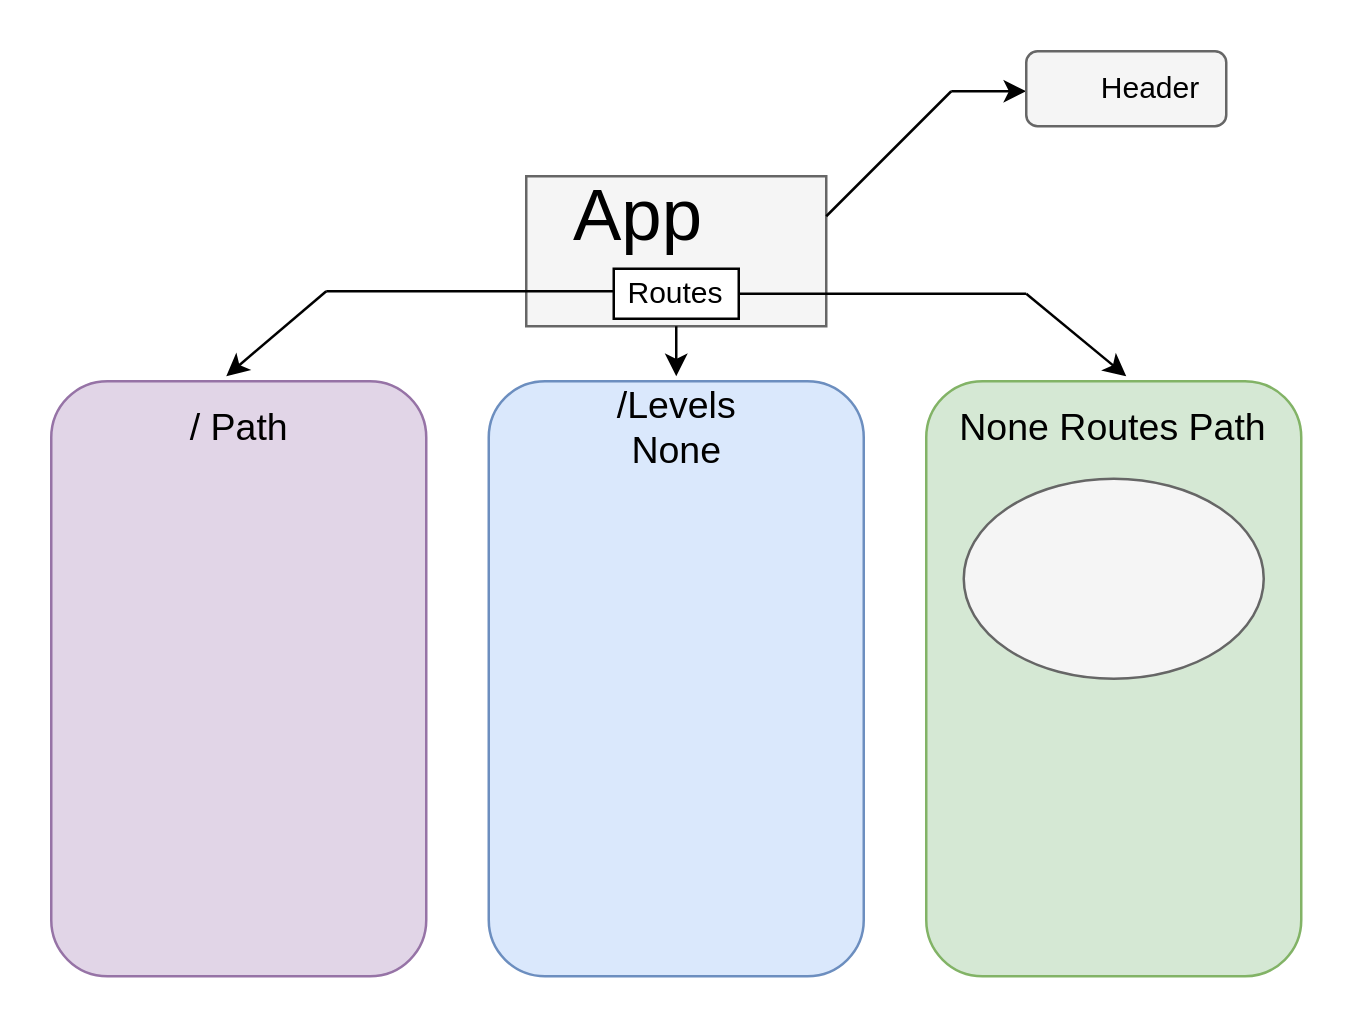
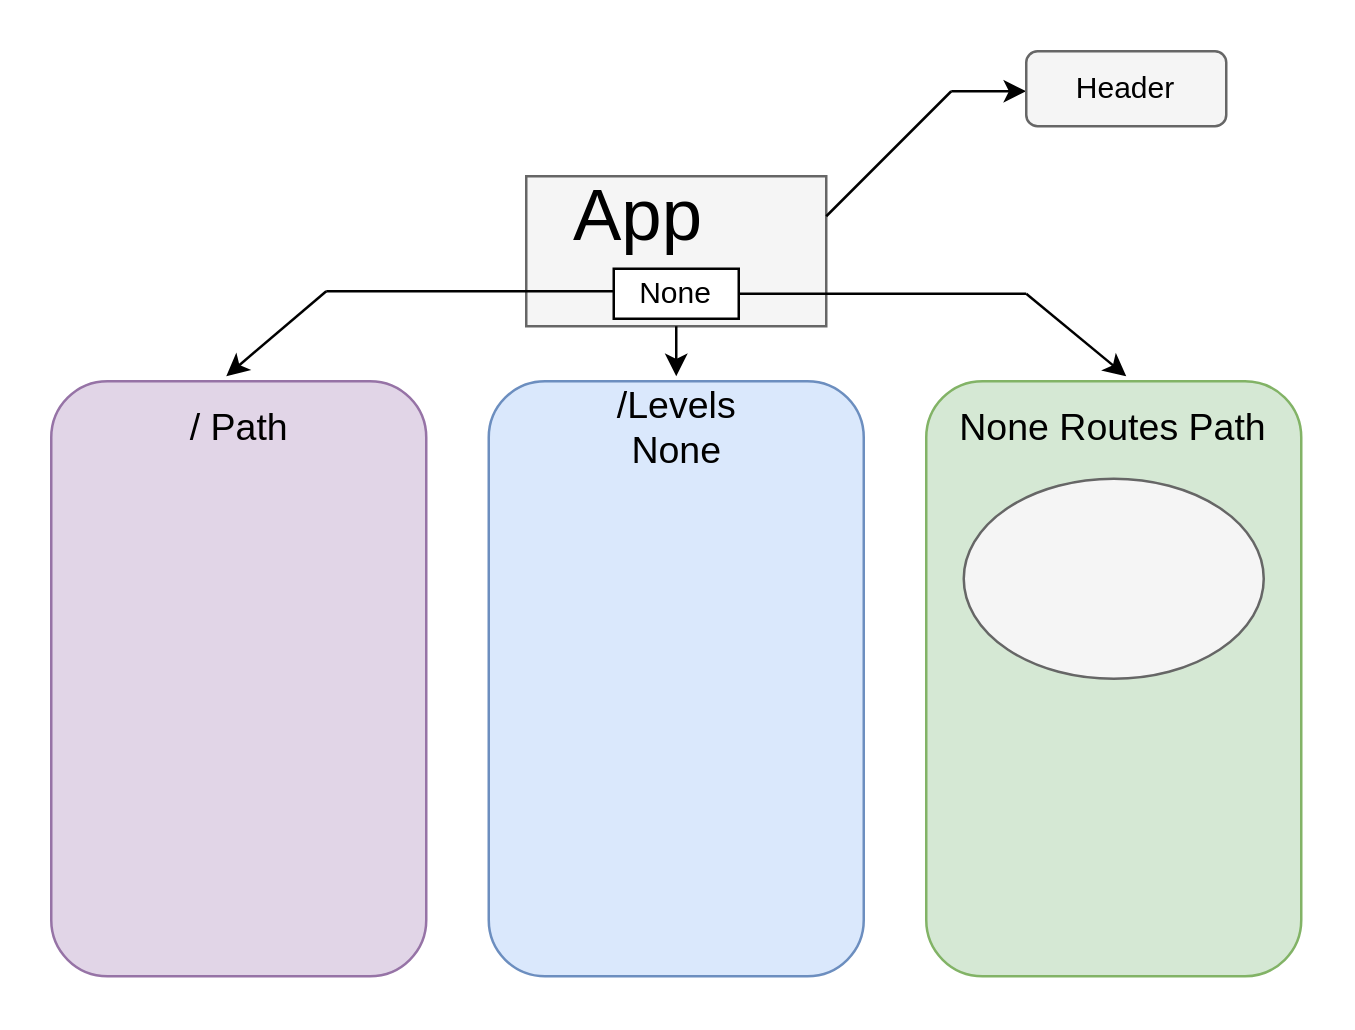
- <mxCell id="11" value="Header" style="text;html=1;strokeColor=none;fillColor=none;align=center;verticalAlign=middle;whiteSpace=wrap;rounded=0;" vertex="1" parent="1"><mxGeometry x="440" y="25" width="40" height="20" as="geometry" /></mxCell>
+ <mxCell id="11" value="Header" style="text;html=1;strokeColor=none;fillColor=none;align=center;verticalAlign=middle;whiteSpace=wrap;rounded=0;" vertex="1" parent="1"><mxGeometry x="430" y="25" width="40" height="20" as="geometry" /></mxCell>
- <mxCell id="5" value="Routes" style="text;html=1;strokeColor=none;fillColor=none;align=center;verticalAlign=middle;whiteSpace=wrap;rounded=0;" vertex="1" parent="1"><mxGeometry x="250" y="107" width="40" height="20" as="geometry" /></mxCell>
+ <mxCell id="5" value="None" style="text;html=1;strokeColor=none;fillColor=none;align=center;verticalAlign=middle;whiteSpace=wrap;rounded=0;" vertex="1" parent="1"><mxGeometry x="250" y="107" width="40" height="20" as="geometry" /></mxCell>
